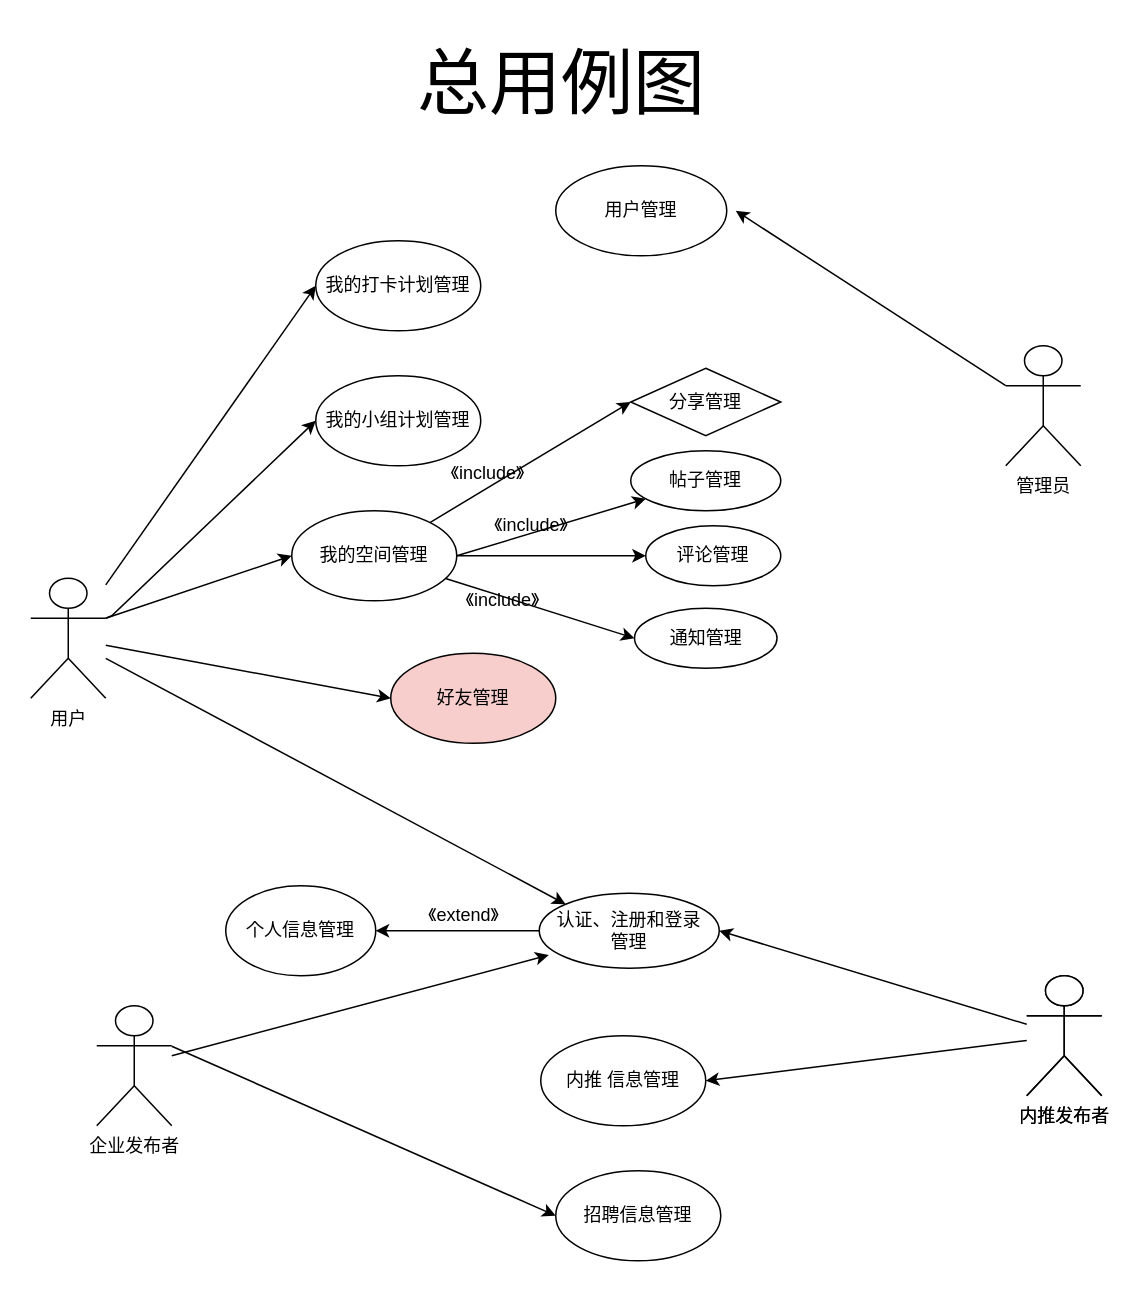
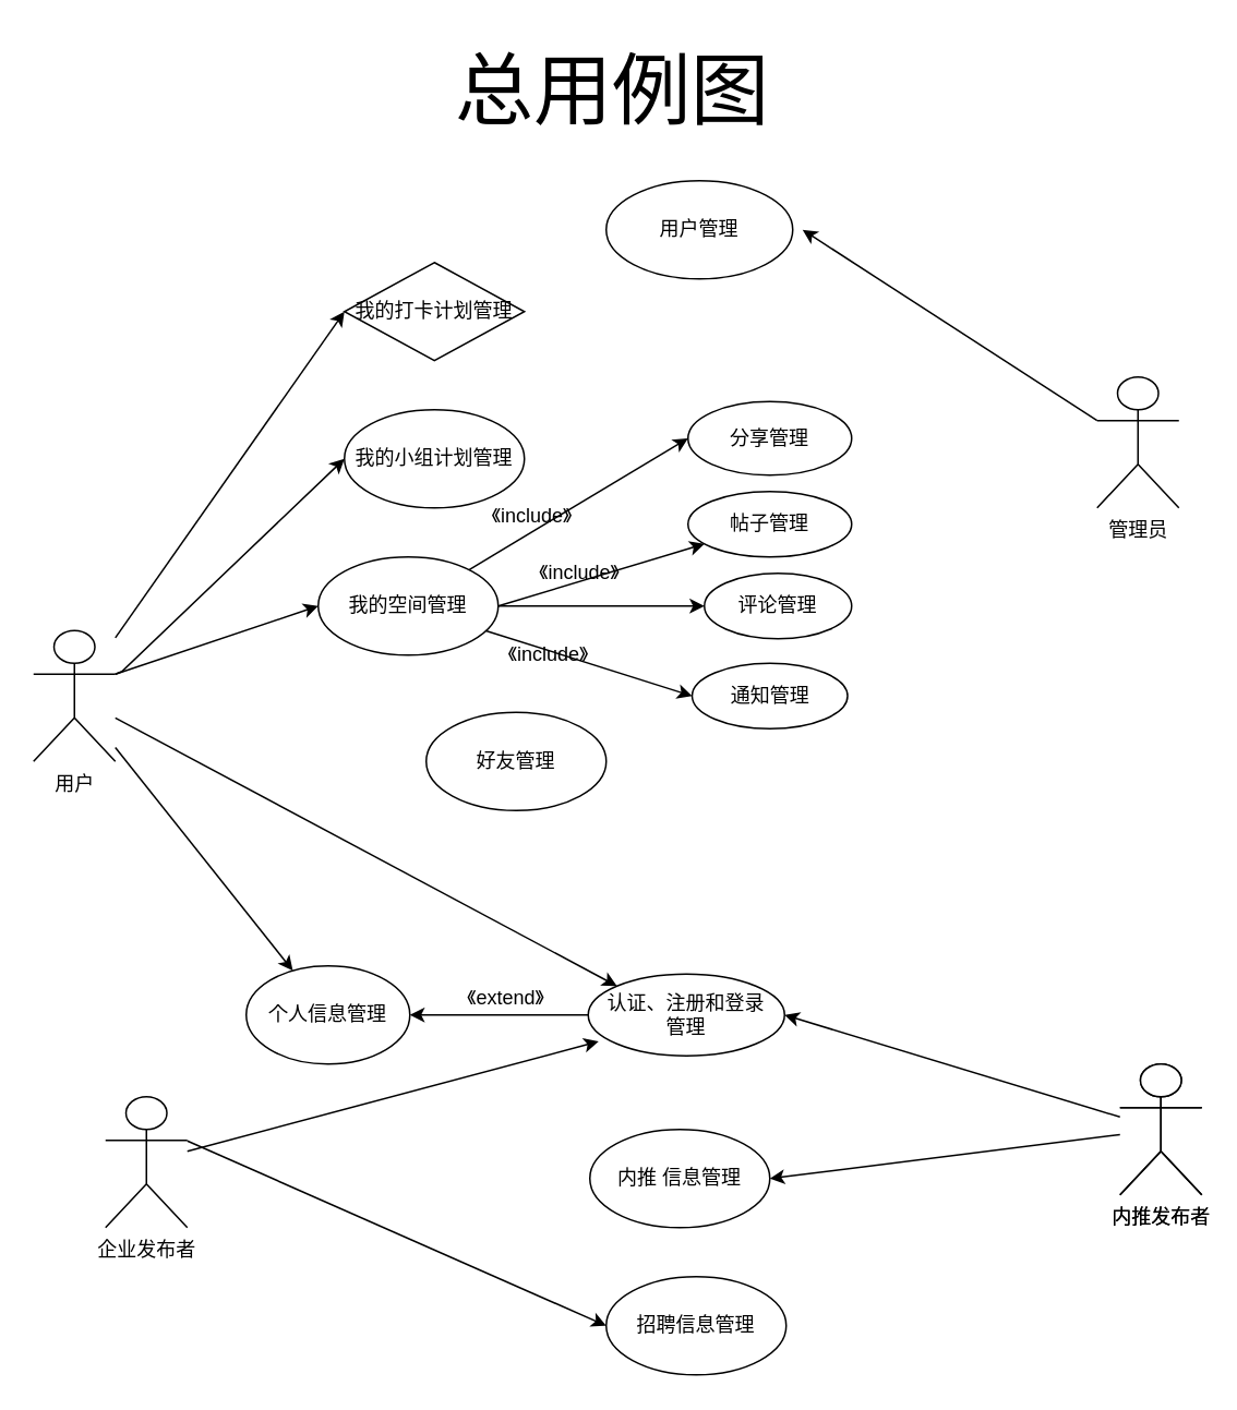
- <mxCell id="21" value="我的打卡计划管理" style="ellipse;whiteSpace=wrap;html=1;" vertex="1" parent="1"><mxGeometry x="210" y="160" width="110" height="60" as="geometry" /></mxCell>
+ <mxCell id="21" value="我的打卡计划管理" style="rhombus;whiteSpace=wrap;html=1;" vertex="1" parent="1"><mxGeometry x="210" y="160" width="110" height="60" as="geometry" /></mxCell>
- <mxCell id="11" value="分享管理" style="rhombus;whiteSpace=wrap;html=1;" vertex="1" parent="1"><mxGeometry x="420" y="245" width="100" height="45" as="geometry" /></mxCell>
+ <mxCell id="11" value="分享管理" style="ellipse;whiteSpace=wrap;html=1;" vertex="1" parent="1"><mxGeometry x="420" y="245" width="100" height="45" as="geometry" /></mxCell>
- <mxCell id="20" style="edgeStyle=none;rounded=0;orthogonalLoop=1;jettySize=auto;html=1;entryX=0;entryY=0.5;entryDx=0;entryDy=0;" edge="1" parent="1" source="4" target="19"><mxGeometry x="54" y="155" as="geometry" /></mxCell>
+ <mxCell id="20" style="edgeStyle=none;rounded=0;orthogonalLoop=1;jettySize=auto;html=1;" edge="1" parent="1" source="4" target="32"><mxGeometry x="54" y="155" as="geometry" /></mxCell>
- <mxCell id="19" value="好友管理" style="ellipse;whiteSpace=wrap;html=1;fillColor=#f8cecc;" vertex="1" parent="1"><mxGeometry x="260" y="435" width="110" height="60" as="geometry" /></mxCell>
+ <mxCell id="19" value="好友管理" style="ellipse;whiteSpace=wrap;html=1;" vertex="1" parent="1"><mxGeometry x="260" y="435" width="110" height="60" as="geometry" /></mxCell>
